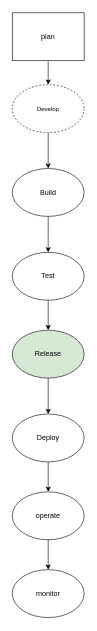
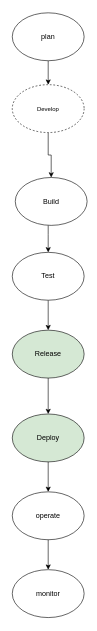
- <mxCell id="3" value="plan" style="whiteSpace=wrap;html=1;rounded=0;" parent="1" vertex="1"><mxGeometry x="20" width="120" height="80" as="geometry" y="20" /></mxCell>
+ <mxCell id="3" value="plan" style="ellipse;whiteSpace=wrap;html=1;" parent="1" vertex="1"><mxGeometry x="20" width="120" height="80" as="geometry" y="20" /></mxCell>
- <mxCell id="7" value="Build" style="ellipse;whiteSpace=wrap;html=1;" parent="1" vertex="1"><mxGeometry x="20" y="280" width="120" height="80" as="geometry" /></mxCell>
+ <mxCell id="7" value="Build" style="ellipse;whiteSpace=wrap;html=1;" parent="1" vertex="1"><mxGeometry x="25" y="295" width="120" height="80" as="geometry" /></mxCell>
- <mxCell id="12" value="Deploy" style="ellipse;whiteSpace=wrap;html=1;" vertex="1" parent="1"><mxGeometry x="20" y="690" width="120" height="80" as="geometry" /></mxCell>
+ <mxCell id="12" value="Deploy" style="ellipse;whiteSpace=wrap;html=1;fillColor=#d5e8d4;" vertex="1" parent="1"><mxGeometry x="20" y="690" width="120" height="80" as="geometry" /></mxCell>
